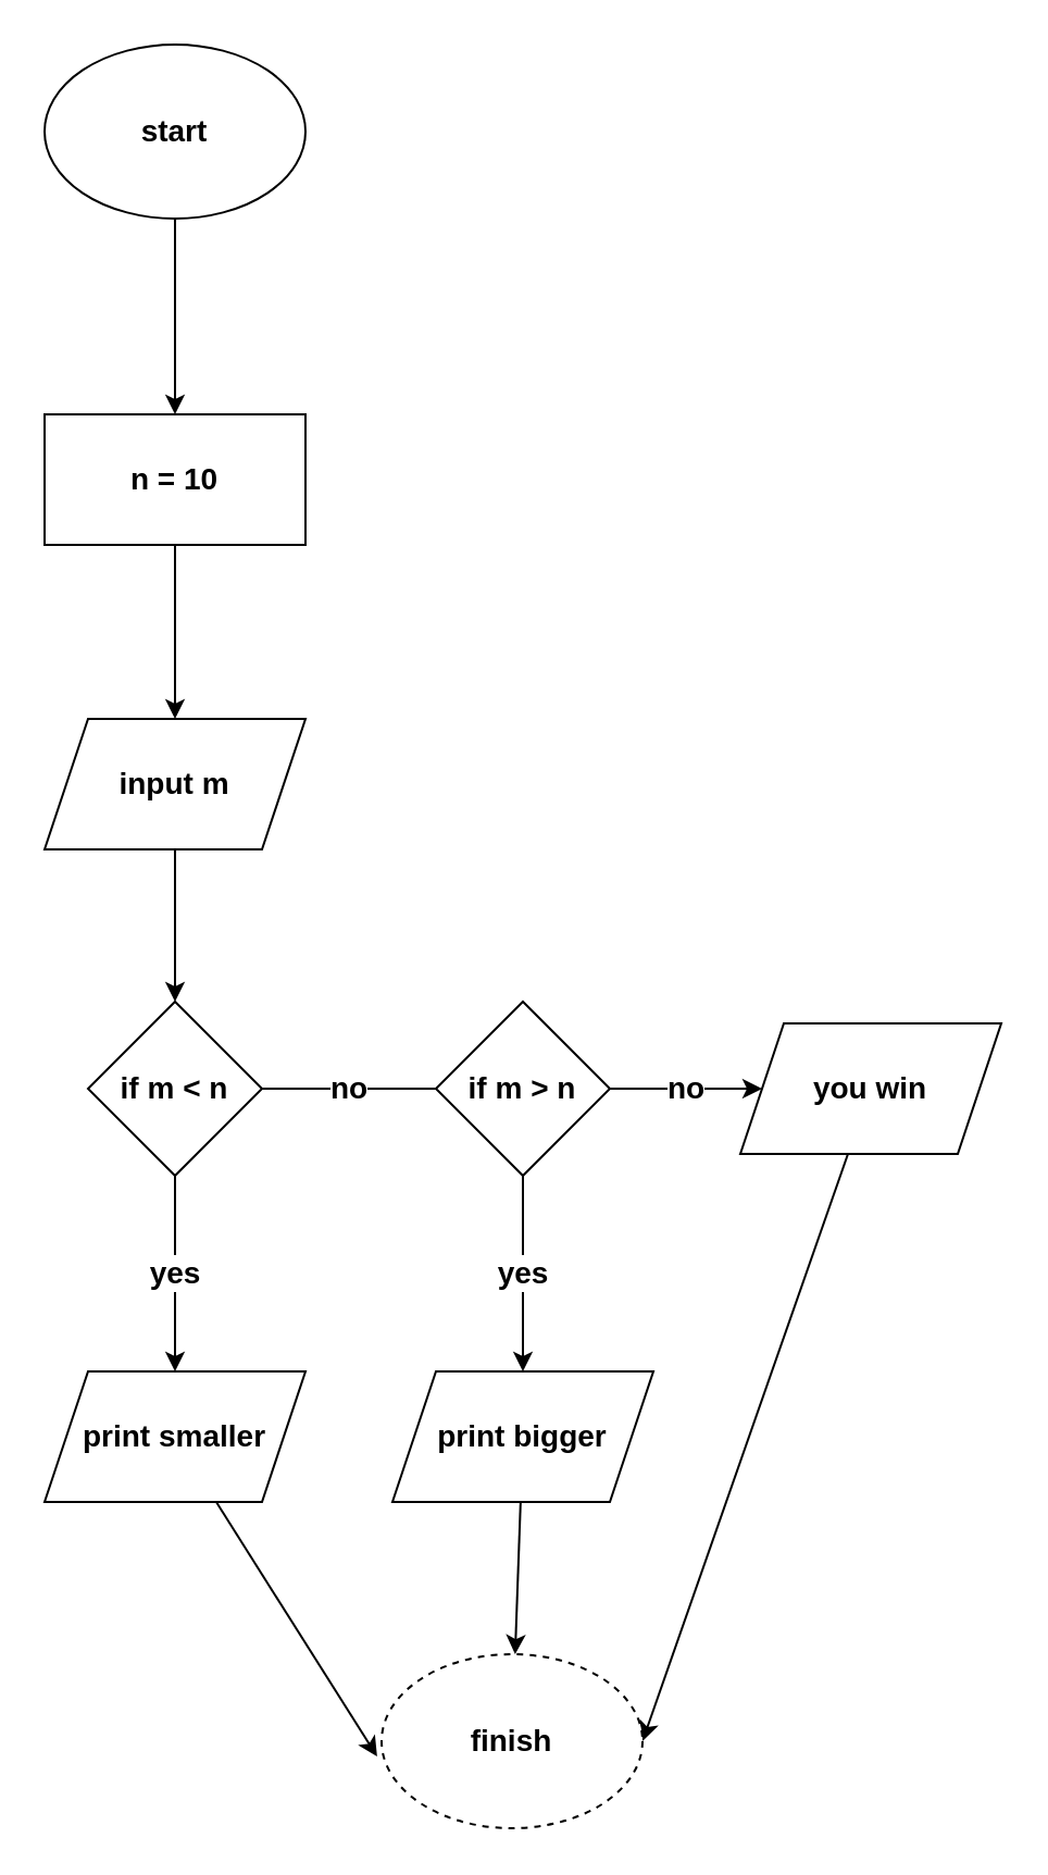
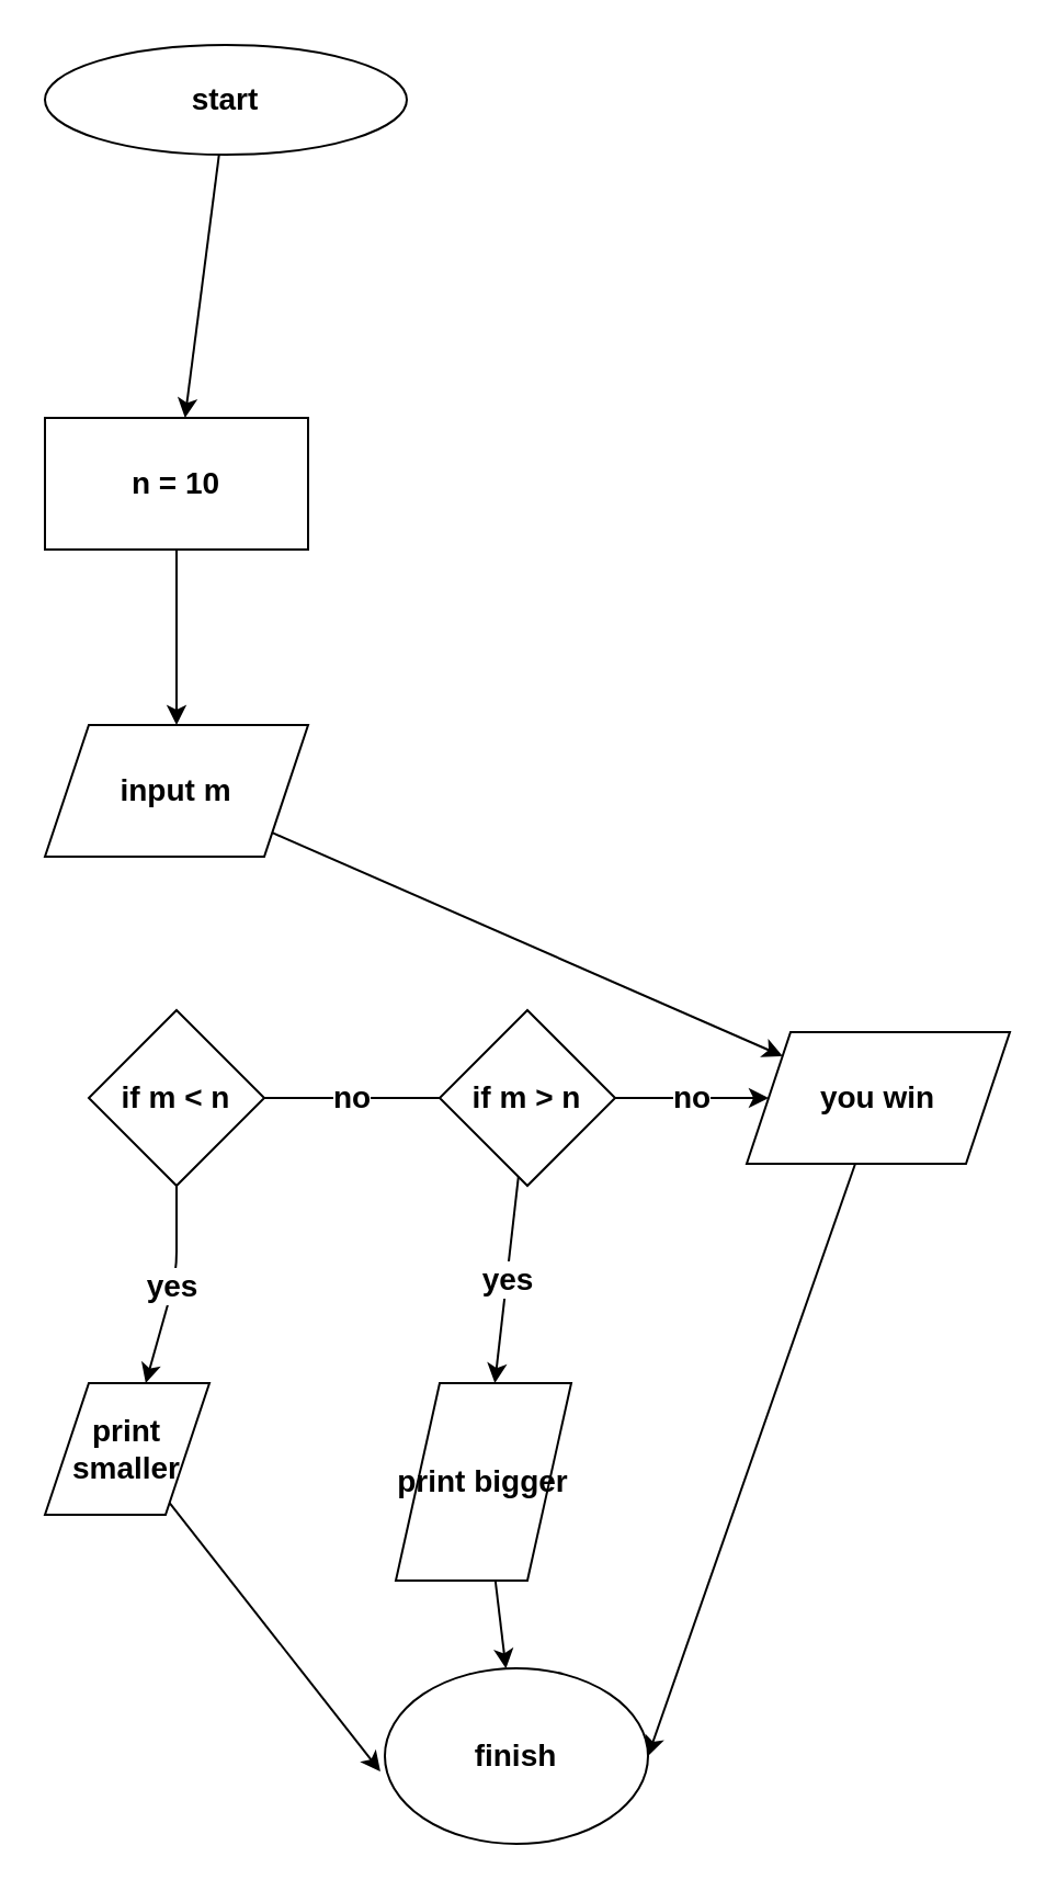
- <mxCell id="3" value="start" style="ellipse;whiteSpace=wrap;html=1;fontSize=14;fontStyle=1" vertex="1" parent="1"><mxGeometry x="20" y="20" width="120" height="80" as="geometry" /></mxCell>
+ <mxCell id="3" value="start" style="ellipse;whiteSpace=wrap;html=1;fontSize=14;fontStyle=1" vertex="1" parent="1"><mxGeometry x="20" y="20" width="165" height="50" as="geometry" /></mxCell>
- <mxCell id="6" value="" style="edgeStyle=none;html=1;fontSize=14;fontStyle=1" edge="1" parent="1" source="7" target="10"><mxGeometry relative="1" as="geometry" /></mxCell>
+ <mxCell id="6" value="" style="edgeStyle=none;html=1;fontSize=14;fontStyle=1;" edge="1" parent="1" source="7" target="19"><mxGeometry relative="1" as="geometry" /></mxCell>
- <mxCell id="15" value="print smaller" style="shape=parallelogram;perimeter=parallelogramPerimeter;whiteSpace=wrap;html=1;fixedSize=1;fontSize=14;fontStyle=1" vertex="1" parent="1"><mxGeometry x="20" y="630" width="120" height="60" as="geometry" /></mxCell>
+ <mxCell id="15" value="print smaller" style="shape=parallelogram;perimeter=parallelogramPerimeter;whiteSpace=wrap;html=1;fixedSize=1;fontSize=14;fontStyle=1" vertex="1" parent="1"><mxGeometry x="20" y="630" width="75" height="60" as="geometry" /></mxCell>
- <mxCell id="17" value="print bigger" style="shape=parallelogram;perimeter=parallelogramPerimeter;whiteSpace=wrap;html=1;fixedSize=1;fontSize=14;fontStyle=1" vertex="1" parent="1"><mxGeometry x="180" y="630" width="120" height="60" as="geometry" /></mxCell>
+ <mxCell id="17" value="print bigger" style="shape=parallelogram;perimeter=parallelogramPerimeter;whiteSpace=wrap;html=1;fixedSize=1;fontSize=14;fontStyle=1" vertex="1" parent="1"><mxGeometry x="180" y="630" width="80" height="90" as="geometry" /></mxCell>
- <mxCell id="20" value="finish" style="ellipse;whiteSpace=wrap;html=1;fontSize=14;fontStyle=1;dashed=1;" vertex="1" parent="1"><mxGeometry x="175" y="760" width="120" height="80" as="geometry" /></mxCell>
+ <mxCell id="20" value="finish" style="ellipse;whiteSpace=wrap;html=1;fontSize=14;fontStyle=1" vertex="1" parent="1"><mxGeometry x="175" y="760" width="120" height="80" as="geometry" /></mxCell>
